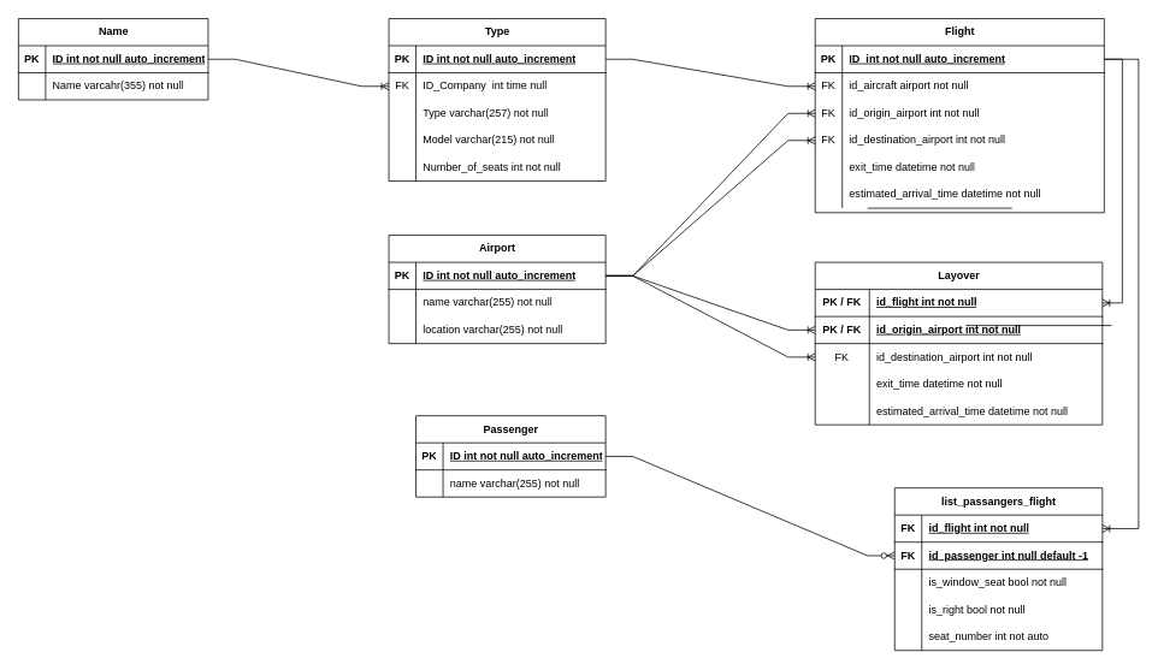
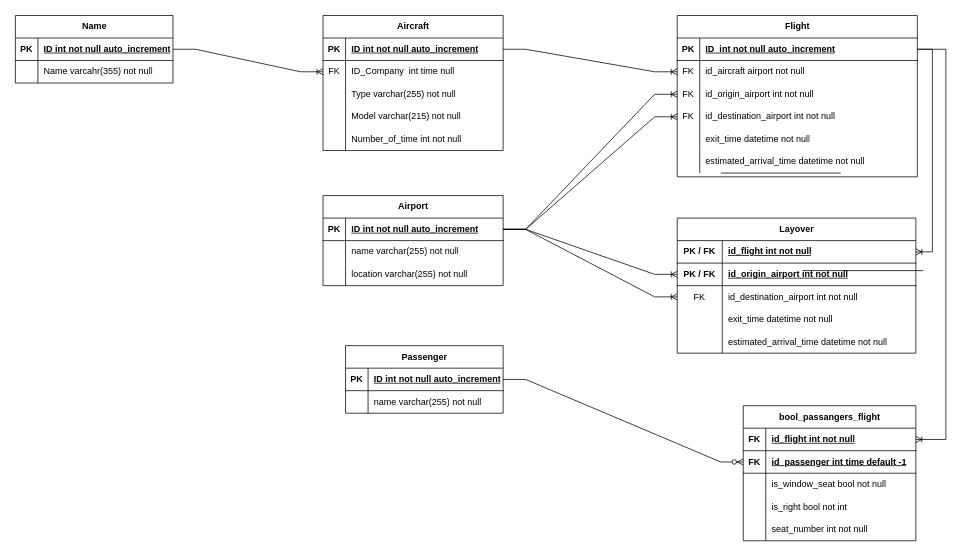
- <mxCell id="2" value="Type" style="shape=table;startSize=30;container=1;collapsible=1;childLayout=tableLayout;fixedRows=1;rowLines=0;fontStyle=1;align=center;resizeLast=1;html=1;" parent="1" vertex="1"><mxGeometry x="430" width="240" height="180" as="geometry" y="20" /></mxCell>
+ <mxCell id="2" value="Aircraft" style="shape=table;startSize=30;container=1;collapsible=1;childLayout=tableLayout;fixedRows=1;rowLines=0;fontStyle=1;align=center;resizeLast=1;html=1;" parent="1" vertex="1"><mxGeometry x="430" width="240" height="180" as="geometry" y="20" /></mxCell>
- <mxCell id="11" value="Type varchar(257) not null" style="shape=partialRectangle;connectable=0;fillColor=none;top=0;left=0;bottom=0;right=0;align=left;spacingLeft=6;overflow=hidden;whiteSpace=wrap;html=1;" parent="9" vertex="1"><mxGeometry x="30" width="210" height="30" as="geometry"><mxRectangle width="210" height="30" as="alternateBounds" /></mxGeometry></mxCell>
+ <mxCell id="11" value="Type varchar(255) not null" style="shape=partialRectangle;connectable=0;fillColor=none;top=0;left=0;bottom=0;right=0;align=left;spacingLeft=6;overflow=hidden;whiteSpace=wrap;html=1;" parent="9" vertex="1"><mxGeometry x="30" width="210" height="30" as="geometry"><mxRectangle width="210" height="30" as="alternateBounds" /></mxGeometry></mxCell>
- <mxCell id="17" value="Number_of_seats int not null" style="shape=partialRectangle;connectable=0;fillColor=none;top=0;left=0;bottom=0;right=0;align=left;spacingLeft=6;overflow=hidden;whiteSpace=wrap;html=1;" parent="15" vertex="1"><mxGeometry x="30" width="210" height="30" as="geometry"><mxRectangle width="210" height="30" as="alternateBounds" /></mxGeometry></mxCell>
+ <mxCell id="17" value="Number_of_time int not null" style="shape=partialRectangle;connectable=0;fillColor=none;top=0;left=0;bottom=0;right=0;align=left;spacingLeft=6;overflow=hidden;whiteSpace=wrap;html=1;" parent="15" vertex="1"><mxGeometry x="30" width="210" height="30" as="geometry"><mxRectangle width="210" height="30" as="alternateBounds" /></mxGeometry></mxCell>
- <mxCell id="77" value="list_passangers_flight" style="shape=table;startSize=30;container=1;collapsible=1;childLayout=tableLayout;fixedRows=1;rowLines=0;fontStyle=1;align=center;resizeLast=1;html=1;" parent="1" vertex="1"><mxGeometry x="990" y="540" width="230" height="180" as="geometry" /></mxCell>
+ <mxCell id="77" value="bool_passangers_flight" style="shape=table;startSize=30;container=1;collapsible=1;childLayout=tableLayout;fixedRows=1;rowLines=0;fontStyle=1;align=center;resizeLast=1;html=1;" parent="1" vertex="1"><mxGeometry x="990" y="540" width="230" height="180" as="geometry" /></mxCell>
- <mxCell id="83" value="id_passenger int null default -1" style="shape=partialRectangle;connectable=0;fillColor=none;top=0;left=0;bottom=0;right=0;align=left;spacingLeft=6;fontStyle=5;overflow=hidden;whiteSpace=wrap;html=1;" parent="81" vertex="1"><mxGeometry x="30" width="200" height="30" as="geometry"><mxRectangle width="200" height="30" as="alternateBounds" /></mxGeometry></mxCell>
+ <mxCell id="83" value="id_passenger int time default -1" style="shape=partialRectangle;connectable=0;fillColor=none;top=0;left=0;bottom=0;right=0;align=left;spacingLeft=6;fontStyle=5;overflow=hidden;whiteSpace=wrap;html=1;" parent="81" vertex="1"><mxGeometry x="30" width="200" height="30" as="geometry"><mxRectangle width="200" height="30" as="alternateBounds" /></mxGeometry></mxCell>
- <mxCell id="89" value="is_right bool not null" style="shape=partialRectangle;connectable=0;fillColor=none;top=0;left=0;bottom=0;right=0;align=left;spacingLeft=6;overflow=hidden;whiteSpace=wrap;html=1;" parent="87" vertex="1"><mxGeometry x="30" width="200" height="30" as="geometry"><mxRectangle width="200" height="30" as="alternateBounds" /></mxGeometry></mxCell>
+ <mxCell id="89" value="is_right bool not int" style="shape=partialRectangle;connectable=0;fillColor=none;top=0;left=0;bottom=0;right=0;align=left;spacingLeft=6;overflow=hidden;whiteSpace=wrap;html=1;" parent="87" vertex="1"><mxGeometry x="30" width="200" height="30" as="geometry"><mxRectangle width="200" height="30" as="alternateBounds" /></mxGeometry></mxCell>
- <mxCell id="92" value="seat_number int not auto" style="shape=partialRectangle;connectable=0;fillColor=none;top=0;left=0;bottom=0;right=0;align=left;spacingLeft=6;overflow=hidden;whiteSpace=wrap;html=1;" parent="90" vertex="1"><mxGeometry x="30" width="200" height="30" as="geometry"><mxRectangle width="200" height="30" as="alternateBounds" /></mxGeometry></mxCell>
+ <mxCell id="92" value="seat_number int not null" style="shape=partialRectangle;connectable=0;fillColor=none;top=0;left=0;bottom=0;right=0;align=left;spacingLeft=6;overflow=hidden;whiteSpace=wrap;html=1;" parent="90" vertex="1"><mxGeometry x="30" width="200" height="30" as="geometry"><mxRectangle width="200" height="30" as="alternateBounds" /></mxGeometry></mxCell>
